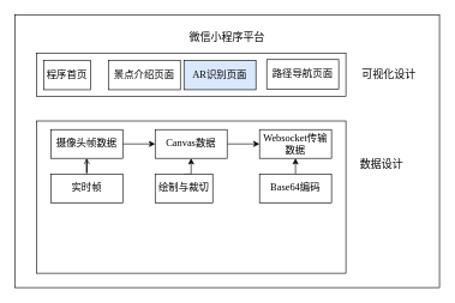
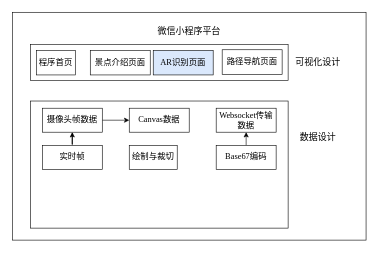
- <mxCell id="4" value="可视化设计" style="text;html=1;strokeColor=none;fillColor=none;align=center;verticalAlign=middle;whiteSpace=wrap;rounded=0;fontSize=15;" vertex="1" parent="1"><mxGeometry x="490" y="88" width="100" height="30" as="geometry" /></mxCell>
+ <mxCell id="4" value="可视化设计" style="text;html=1;strokeColor=none;fillColor=none;align=center;verticalAlign=middle;whiteSpace=wrap;rounded=0;fontSize=15;" vertex="1" parent="1"><mxGeometry x="480" y="88" width="100" height="30" as="geometry" /></mxCell>
- <mxCell id="13" style="edgeStyle=orthogonalEdgeStyle;rounded=0;orthogonalLoop=1;jettySize=auto;html=1;exitX=1;exitY=0.5;exitDx=0;exitDy=0;entryX=0;entryY=0.5;entryDx=0;entryDy=0;fontFamily=songti;fontSize=14;" edge="1" parent="1" source="14" target="15"><mxGeometry relative="1" as="geometry" /></mxCell>
- <mxCell id="16" style="edgeStyle=orthogonalEdgeStyle;rounded=0;orthogonalLoop=1;jettySize=auto;html=1;entryX=0.5;entryY=1;entryDx=0;entryDy=0;fontFamily=songti;fontSize=14;endArrow=open;" edge="1" parent="1" source="17" target="12"><mxGeometry relative="1" as="geometry" /></mxCell>
+ <mxCell id="16" style="edgeStyle=orthogonalEdgeStyle;rounded=0;orthogonalLoop=1;jettySize=auto;html=1;entryX=0.5;entryY=1;entryDx=0;entryDy=0;fontFamily=songti;fontSize=14;" edge="1" parent="1" source="17" target="12"><mxGeometry relative="1" as="geometry" /></mxCell>
- <mxCell id="18" style="edgeStyle=orthogonalEdgeStyle;rounded=0;orthogonalLoop=1;jettySize=auto;html=1;exitX=0.5;exitY=0;exitDx=0;exitDy=0;entryX=0.5;entryY=1;entryDx=0;entryDy=0;fontFamily=songti;fontSize=14;" edge="1" parent="1" source="19" target="14"><mxGeometry relative="1" as="geometry" /></mxCell>
- <mxCell id="21" value="Base64编码" style="rounded=0;whiteSpace=wrap;html=1;fontFamily=songti;fontSize=14;" vertex="1" parent="1"><mxGeometry x="360" y="242" width="100" height="40" as="geometry" /></mxCell>
+ <mxCell id="21" value="Base67编码" style="rounded=0;whiteSpace=wrap;html=1;fontFamily=songti;fontSize=14;" vertex="1" parent="1"><mxGeometry x="360" y="242" width="100" height="40" as="geometry" /></mxCell>
